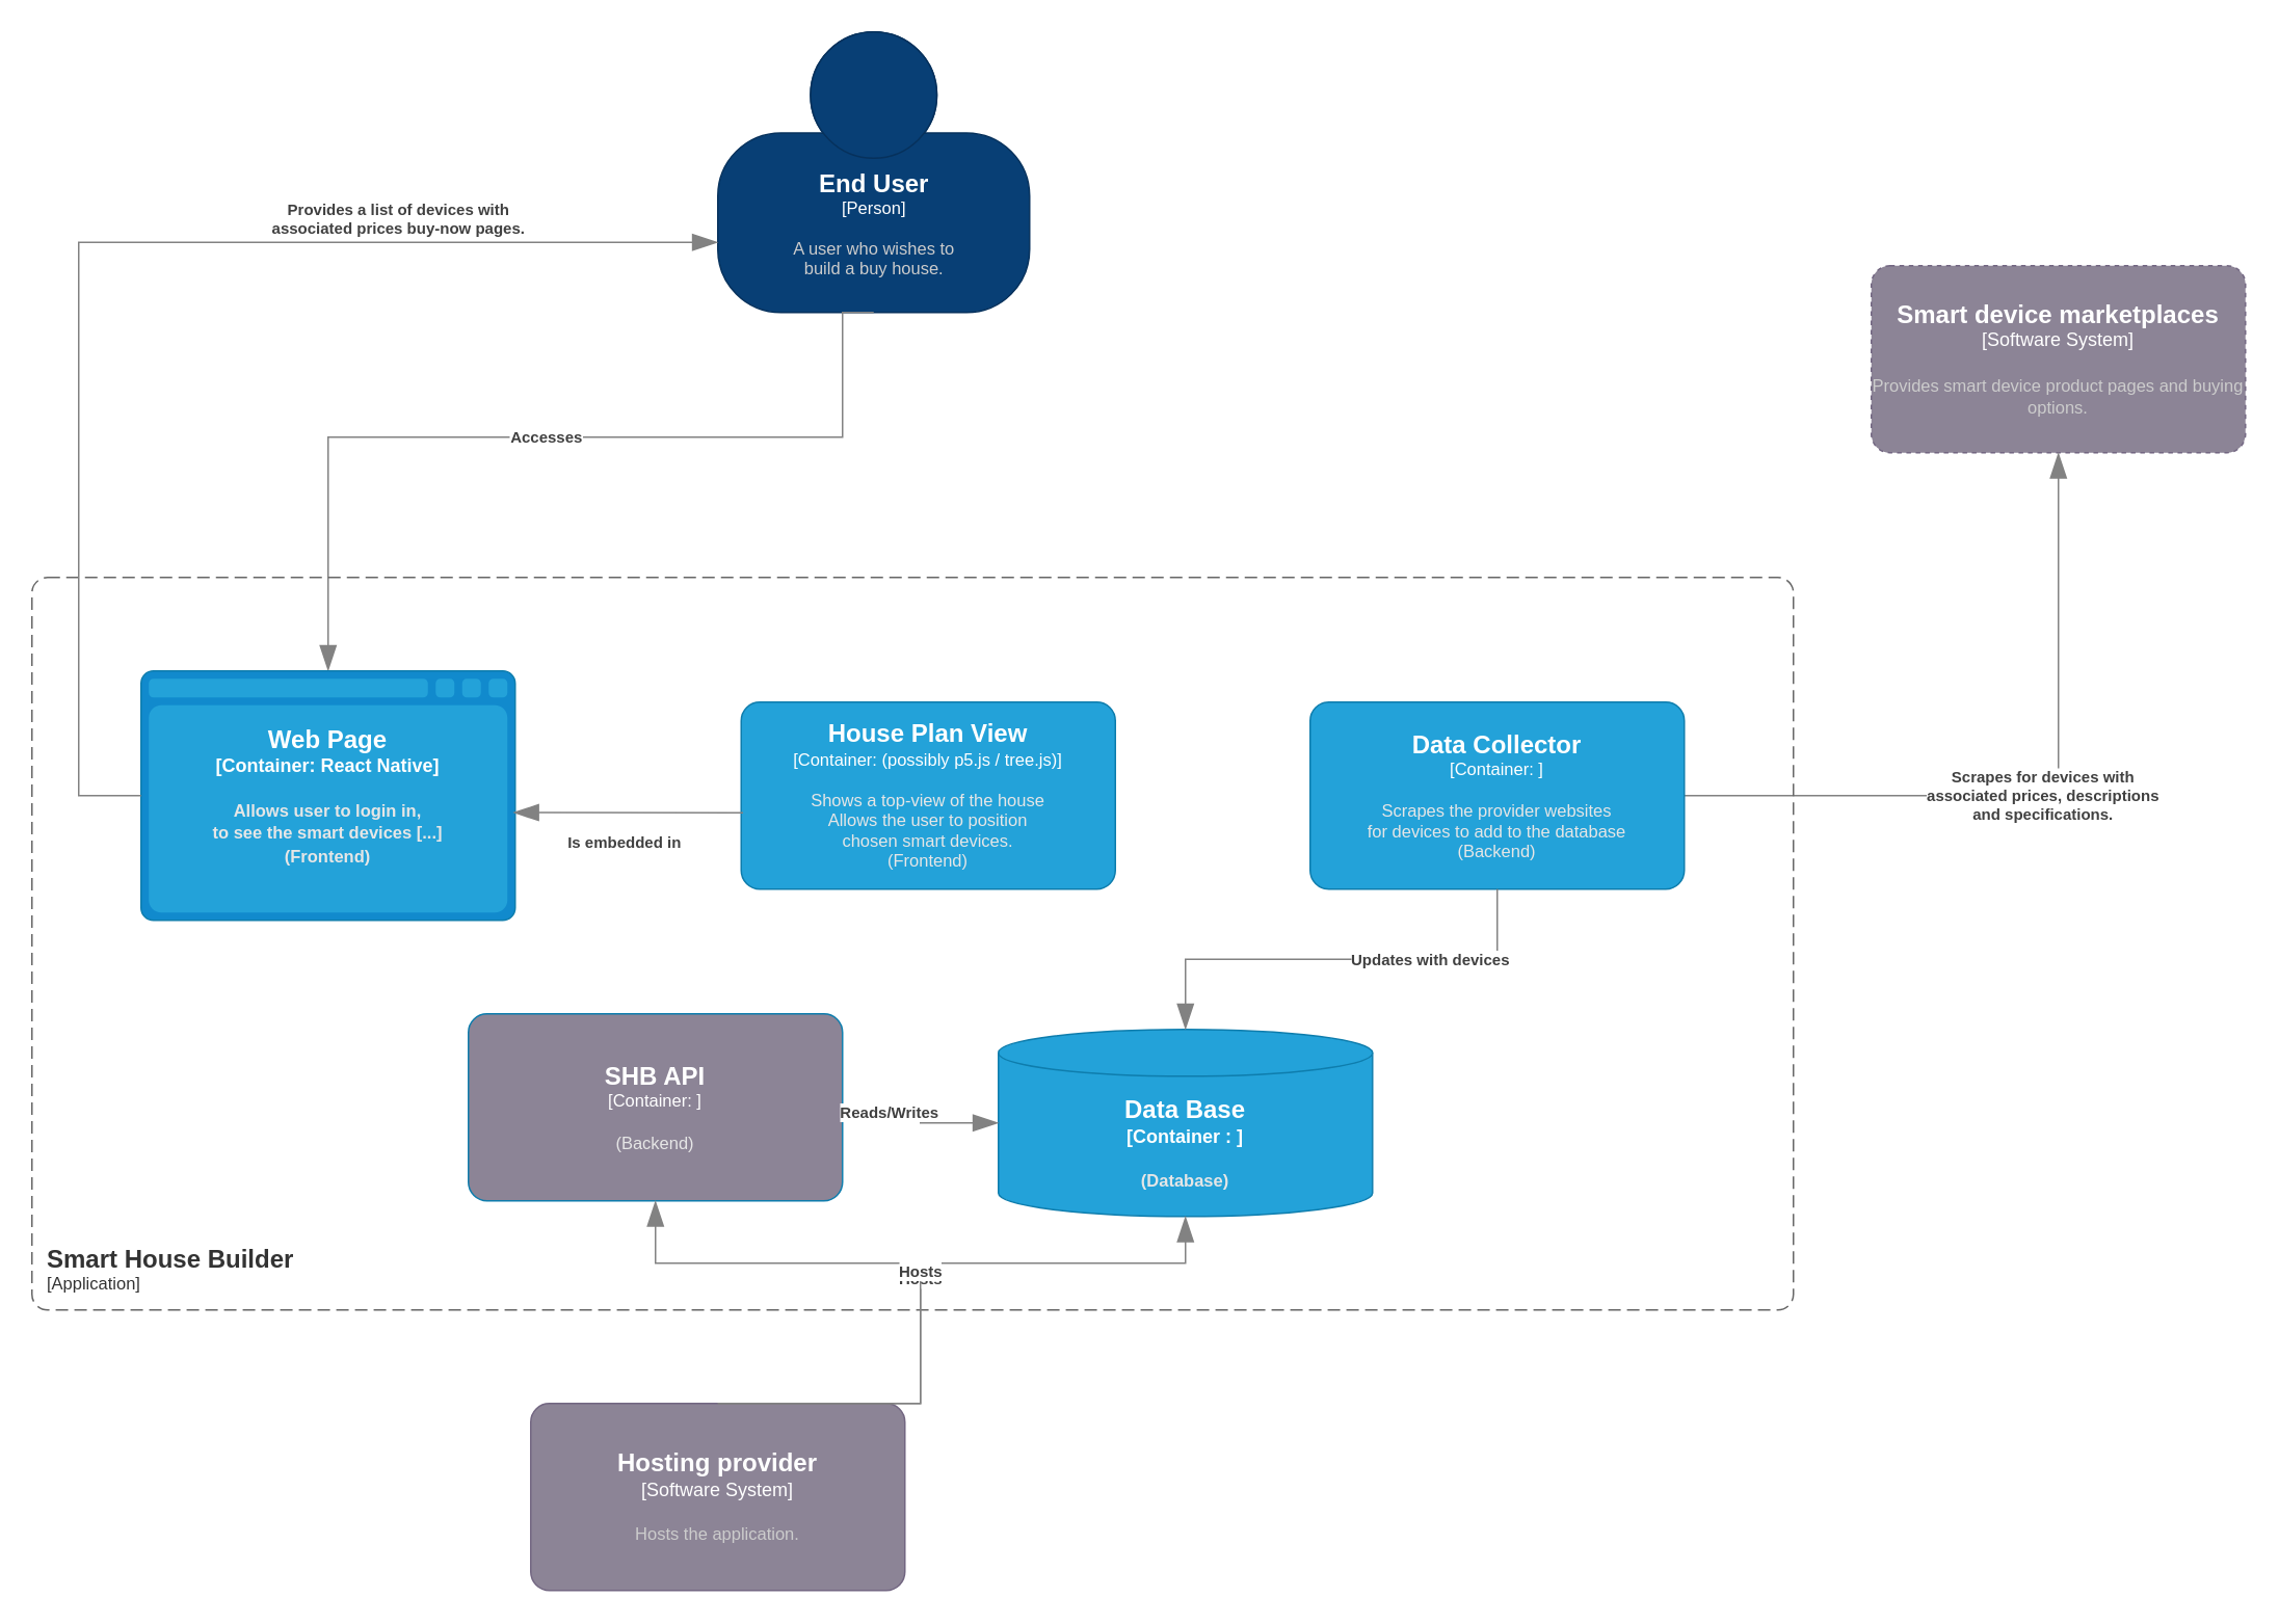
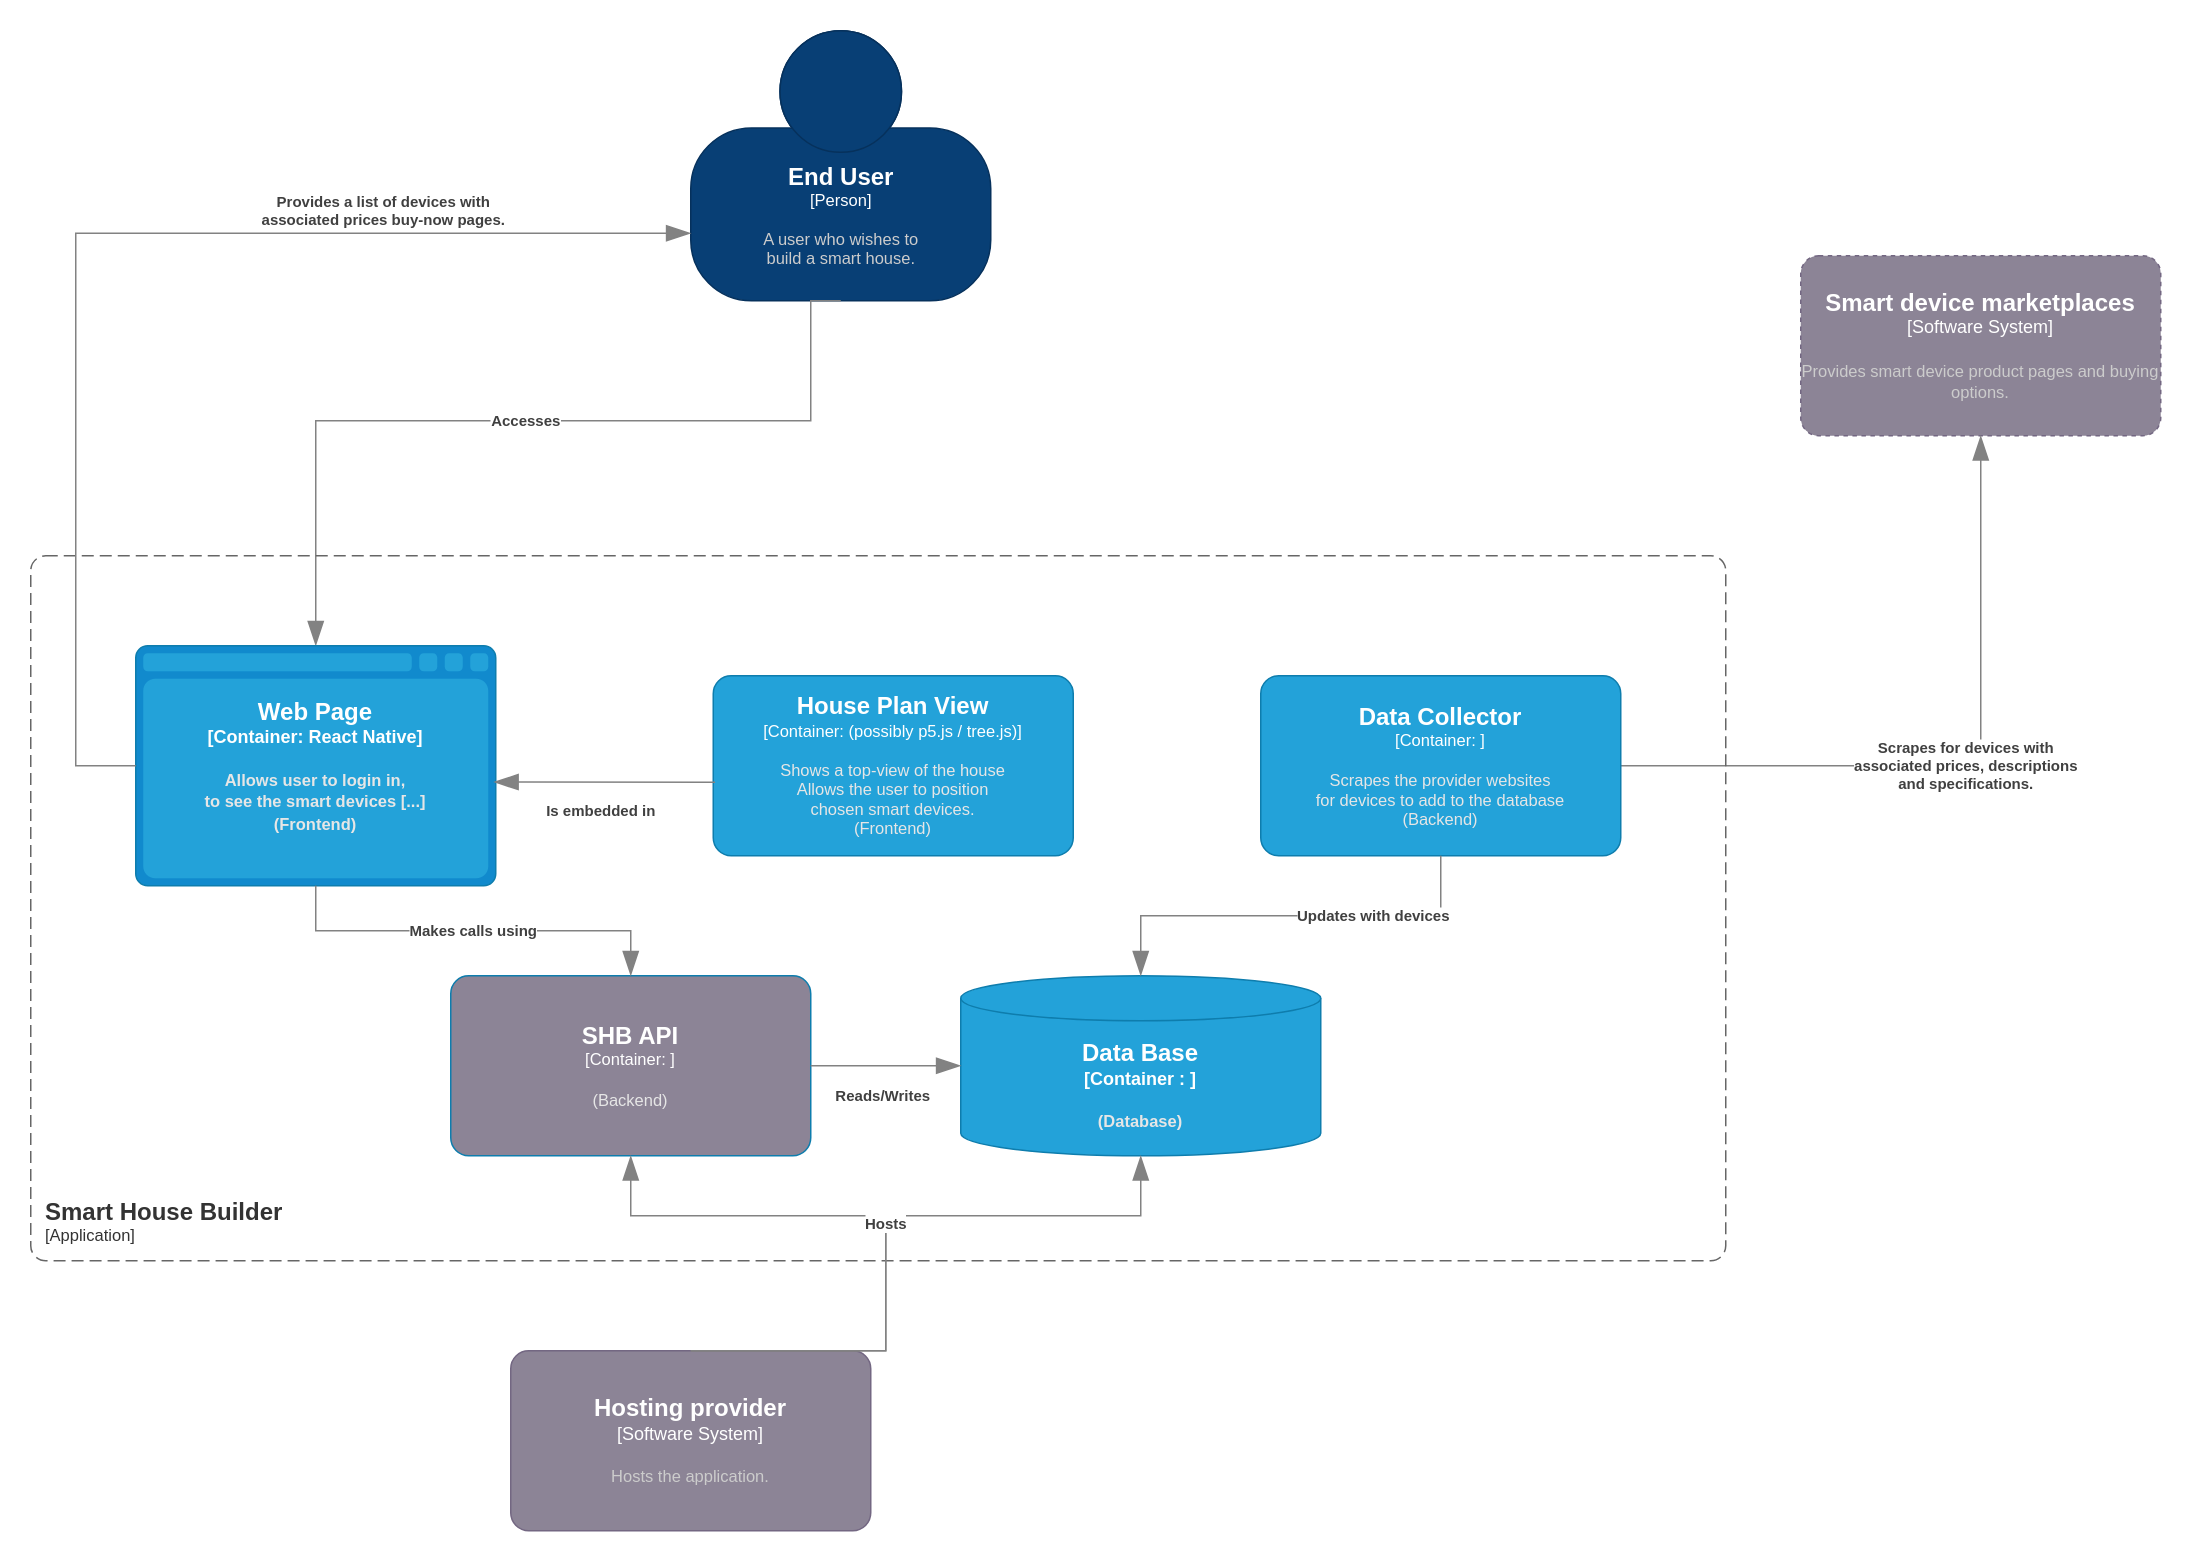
- <mxCell id="2" value="&lt;font style=&quot;font-size: 16px&quot;&gt;&lt;b&gt;End User&lt;/b&gt;&lt;/font&gt;&lt;div&gt;[Person]&lt;/div&gt;&lt;br&gt;&lt;div&gt;&lt;font style=&quot;font-size: 11px&quot;&gt;&lt;font color=&quot;#cccccc&quot;&gt;A user who wishes to&#10;build a buy house.&lt;/font&gt;&lt;/div&gt;" style="html=1;fontSize=11;dashed=0;whitespace=wrap;fillColor=#083F75;strokeColor=#06315C;fontColor=#ffffff;shape=mxgraph.c4.person2;align=center;metaEdit=1;points=[[0.5,0,0],[1,0.5,0],[1,0.75,0],[0.75,1,0],[0.5,1,0],[0.25,1,0],[0,0.75,0],[0,0.5,0]];resizable=0;" parent="1" vertex="1"><mxGeometry x="460" y="20" width="200" height="180" as="geometry" /></mxCell>
+ <mxCell id="2" value="&lt;font style=&quot;font-size: 16px&quot;&gt;&lt;b&gt;End User&lt;/b&gt;&lt;/font&gt;&lt;div&gt;[Person]&lt;/div&gt;&lt;br&gt;&lt;div&gt;&lt;font style=&quot;font-size: 11px&quot;&gt;&lt;font color=&quot;#cccccc&quot;&gt;A user who wishes to&#10;build a smart house.&lt;/font&gt;&lt;/div&gt;" style="html=1;fontSize=11;dashed=0;whitespace=wrap;fillColor=#083F75;strokeColor=#06315C;fontColor=#ffffff;shape=mxgraph.c4.person2;align=center;metaEdit=1;points=[[0.5,0,0],[1,0.5,0],[1,0.75,0],[0.75,1,0],[0.5,1,0],[0.25,1,0],[0,0.75,0],[0,0.5,0]];resizable=0;" parent="1" vertex="1"><mxGeometry x="460" y="20" width="200" height="180" as="geometry" /></mxCell>
+ <mxCell id="17" value="&lt;div style=&quot;text-align: left&quot;&gt;&lt;div style=&quot;text-align: center&quot;&gt;&lt;b&gt;Makes calls using&lt;/b&gt;&lt;/div&gt;" style="endArrow=blockThin;html=1;fontSize=10;fontColor=#404040;strokeWidth=1;endFill=1;strokeColor=#828282;elbow=vertical;metaEdit=1;endSize=14;startSize=14;jumpStyle=arc;jumpSize=16;rounded=0;edgeStyle=orthogonalEdgeStyle;exitX=0.5;exitY=1;exitDx=0;exitDy=0;exitPerimeter=0;entryX=0.5;entryY=0;entryDx=0;entryDy=0;entryPerimeter=0;" edge="1" parent="1" source="8" target="11"><mxGeometry width="240" relative="1" as="geometry"><mxPoint x="220" y="650" as="sourcePoint" /><mxPoint x="460" y="650" as="targetPoint" /></mxGeometry></mxCell>
- <mxCell id="10" value="&lt;font style=&quot;font-size: 16px&quot;&gt;&lt;b&gt;Data Base&lt;/font&gt;&lt;div&gt;[Container :&amp;nbsp;]&lt;/div&gt;&lt;br&gt;&lt;div&gt;&lt;font style=&quot;font-size: 11px&quot;&gt;&lt;font color=&quot;#E6E6E6&quot;&gt;(Database)&lt;/font&gt;&lt;/div&gt;" style="shape=cylinder3;size=15;whiteSpace=wrap;html=1;boundedLbl=1;rounded=0;labelBackgroundColor=none;fillColor=#23A2D9;fontSize=12;fontColor=#ffffff;align=center;strokeColor=#0E7DAD;metaEdit=1;points=[[0.5,0,0],[1,0.25,0],[1,0.5,0],[1,0.75,0],[0.5,1,0],[0,0.75,0],[0,0.5,0],[0,0.25,0]];resizable=0;" parent="1" vertex="1"><mxGeometry x="640" y="660" width="240" height="120" as="geometry" /></mxCell>
+ <mxCell id="10" value="&lt;font style=&quot;font-size: 16px&quot;&gt;&lt;b&gt;Data Base&lt;/font&gt;&lt;div&gt;[Container :&amp;nbsp;]&lt;/div&gt;&lt;br&gt;&lt;div&gt;&lt;font style=&quot;font-size: 11px&quot;&gt;&lt;font color=&quot;#E6E6E6&quot;&gt;(Database)&lt;/font&gt;&lt;/div&gt;" style="shape=cylinder3;size=15;whiteSpace=wrap;html=1;boundedLbl=1;rounded=0;labelBackgroundColor=none;fillColor=#23A2D9;fontSize=12;fontColor=#ffffff;align=center;strokeColor=#0E7DAD;metaEdit=1;points=[[0.5,0,0],[1,0.25,0],[1,0.5,0],[1,0.75,0],[0.5,1,0],[0,0.75,0],[0,0.5,0],[0,0.25,0]];resizable=0;" parent="1" vertex="1"><mxGeometry x="640" y="650" width="240" height="120" as="geometry" /></mxCell>
